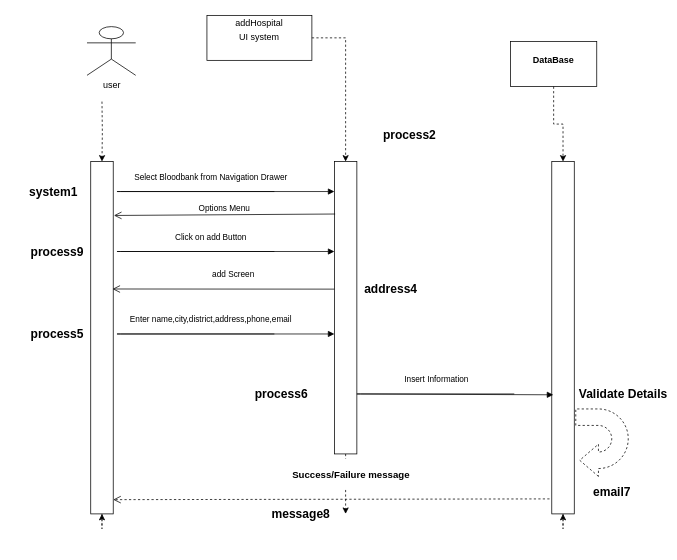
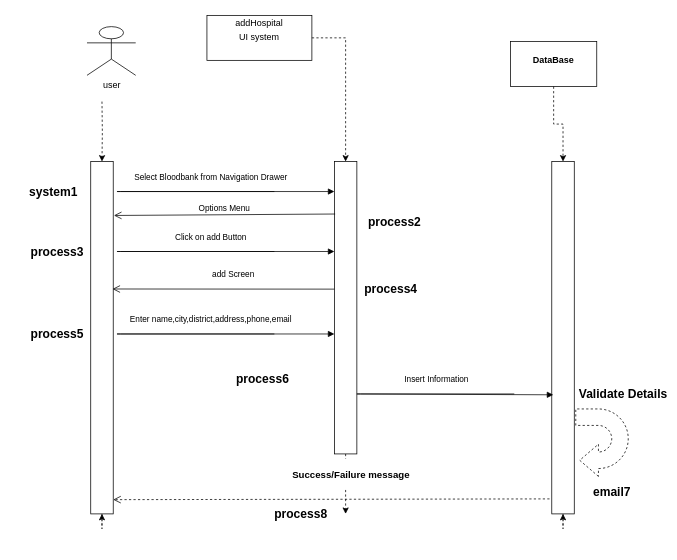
- <mxCell id="16" value="&lt;h6&gt;process2&lt;/h6&gt;" style="text;strokeColor=none;fillColor=none;html=1;fontSize=24;fontStyle=1;verticalAlign=middle;align=center;" parent="1" vertex="1"><mxGeometry x="495" y="140" width="100" height="80" as="geometry" /></mxCell>
+ <mxCell id="16" value="&lt;h6&gt;process2&lt;/h6&gt;" style="text;strokeColor=none;fillColor=none;html=1;fontSize=24;fontStyle=1;verticalAlign=middle;align=center;" parent="1" vertex="1"><mxGeometry x="475" y="255" width="100" height="80" as="geometry" /></mxCell>
- <mxCell id="27" value="&lt;h6&gt;process9&lt;/h6&gt;" style="text;strokeColor=none;fillColor=none;html=1;fontSize=24;fontStyle=1;verticalAlign=middle;align=center;" parent="1" vertex="1"><mxGeometry x="25" y="295" width="100" height="80" as="geometry" /></mxCell>
+ <mxCell id="27" value="&lt;h6&gt;process3&lt;/h6&gt;" style="text;strokeColor=none;fillColor=none;html=1;fontSize=24;fontStyle=1;verticalAlign=middle;align=center;" parent="1" vertex="1"><mxGeometry x="25" y="295" width="100" height="80" as="geometry" /></mxCell>
- <mxCell id="25" value="&lt;h6&gt;address4&lt;/h6&gt;" style="text;strokeColor=none;fillColor=none;html=1;fontSize=24;fontStyle=1;verticalAlign=middle;align=center;" parent="1" vertex="1"><mxGeometry x="470" y="345" width="100" height="80" as="geometry" /></mxCell>
+ <mxCell id="25" value="&lt;h6&gt;process4&lt;/h6&gt;" style="text;strokeColor=none;fillColor=none;html=1;fontSize=24;fontStyle=1;verticalAlign=middle;align=center;" parent="1" vertex="1"><mxGeometry x="470" y="345" width="100" height="80" as="geometry" /></mxCell>
- <mxCell id="18" value="&lt;h6&gt;process6&lt;/h6&gt;" style="text;strokeColor=none;fillColor=none;html=1;fontSize=24;fontStyle=1;verticalAlign=middle;align=center;" parent="1" vertex="1"><mxGeometry x="324" y="485" width="100" height="80" as="geometry" /></mxCell>
+ <mxCell id="18" value="&lt;h6&gt;process6&lt;/h6&gt;" style="text;strokeColor=none;fillColor=none;html=1;fontSize=24;fontStyle=1;verticalAlign=middle;align=center;" parent="1" vertex="1"><mxGeometry x="299" y="465" width="100" height="80" as="geometry" /></mxCell>
- <mxCell id="29" value="&lt;h6&gt;message8&lt;/h6&gt;" style="text;strokeColor=none;fillColor=none;html=1;fontSize=24;fontStyle=1;verticalAlign=middle;align=center;" parent="1" vertex="1"><mxGeometry x="350" y="645" width="100" height="80" as="geometry" /></mxCell>
+ <mxCell id="29" value="&lt;h6&gt;process8&lt;/h6&gt;" style="text;strokeColor=none;fillColor=none;html=1;fontSize=24;fontStyle=1;verticalAlign=middle;align=center;" parent="1" vertex="1"><mxGeometry x="350" y="645" width="100" height="80" as="geometry" /></mxCell>
